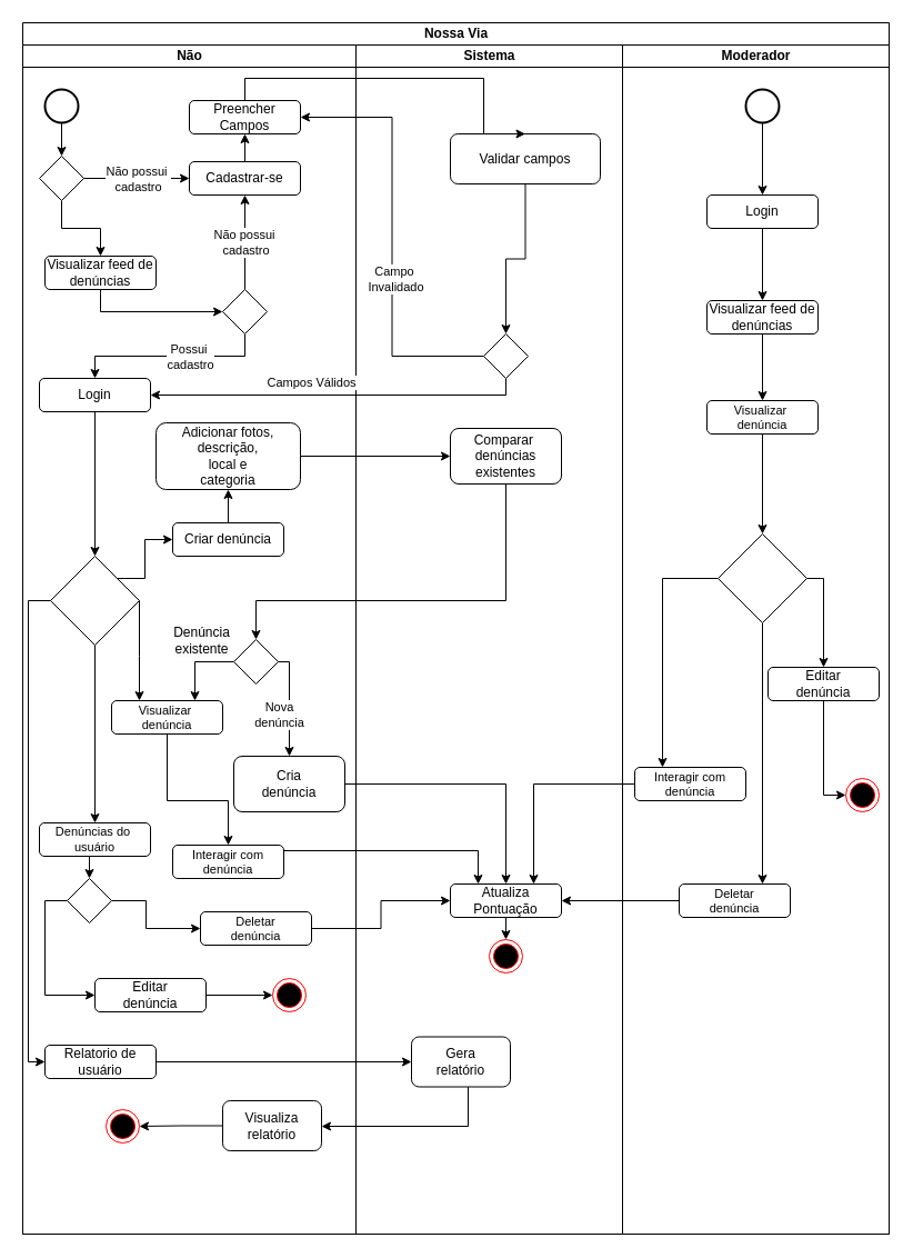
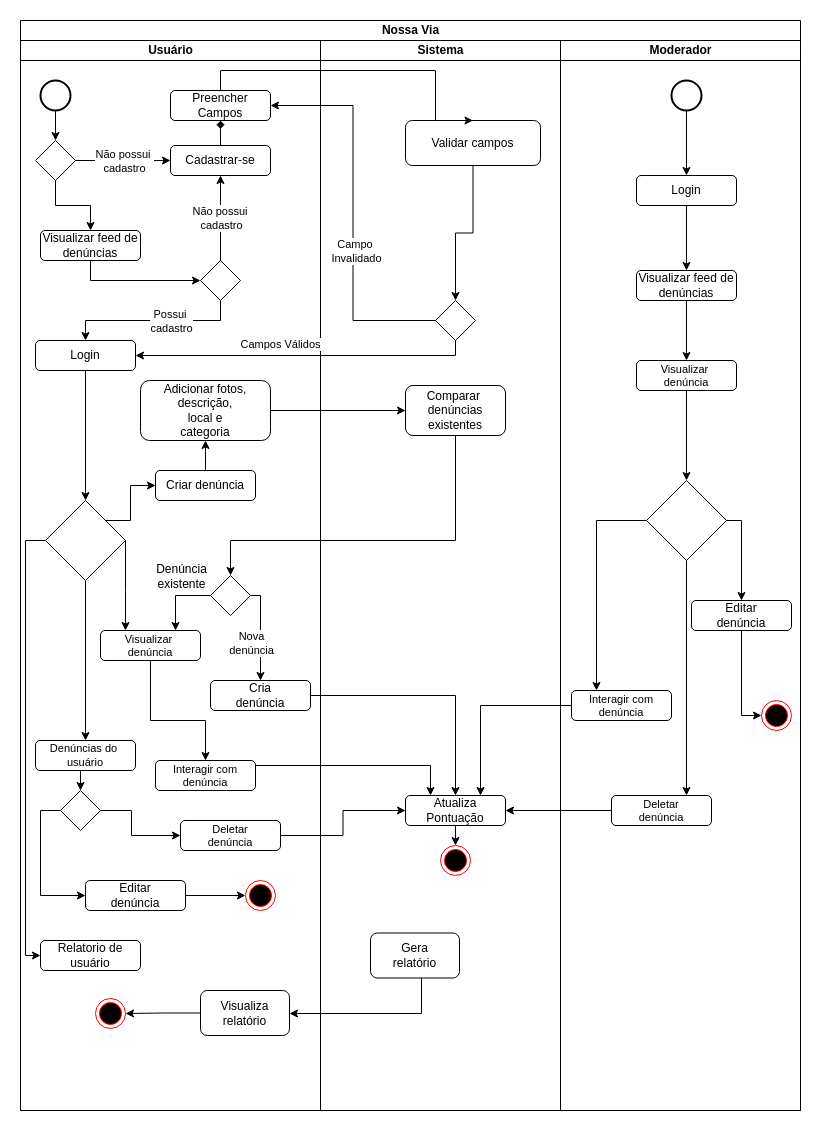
- <mxCell id="3" value="Não" style="swimlane;startSize=20;html=1;" parent="2" vertex="1"><mxGeometry y="20" width="300" height="1070" as="geometry" /></mxCell>
+ <mxCell id="3" value="Usuário" style="swimlane;startSize=20;html=1;" parent="2" vertex="1"><mxGeometry y="20" width="300" height="1070" as="geometry" /></mxCell>
- <mxCell id="18" value="" style="endArrow=classic;html=1;rounded=0;exitX=0.5;exitY=0;exitDx=0;exitDy=0;entryX=0.5;entryY=1;entryDx=0;entryDy=0;" parent="3" source="5" target="6" edge="1"><mxGeometry width="50" height="50" relative="1" as="geometry"><mxPoint x="200" y="120" as="sourcePoint" /><mxPoint x="270" y="120" as="targetPoint" /></mxGeometry></mxCell>
+ <mxCell id="18" value="" style="endArrow=diamond;html=1;rounded=0;exitX=0.5;exitY=0;exitDx=0;exitDy=0;entryX=0.5;entryY=1;entryDx=0;entryDy=0;" parent="3" source="5" target="6" edge="1"><mxGeometry width="50" height="50" relative="1" as="geometry"><mxPoint x="200" y="120" as="sourcePoint" /><mxPoint x="270" y="120" as="targetPoint" /></mxGeometry></mxCell>
- <mxCell id="45" value="&lt;font style=&quot;font-size: 12px;&quot;&gt;Cria&lt;/font&gt;&lt;div style=&quot;&quot;&gt;&lt;span style=&quot;text-wrap: nowrap; background-color: rgb(255, 255, 255);&quot;&gt;&lt;font style=&quot;font-size: 12px;&quot;&gt;denúncia&lt;/font&gt;&lt;/span&gt;&lt;br&gt;&lt;/div&gt;" style="rounded=1;whiteSpace=wrap;html=1;" vertex="1" parent="3"><mxGeometry x="190" y="640" width="100" height="50" as="geometry" /></mxCell>
+ <mxCell id="45" value="&lt;font style=&quot;font-size: 12px;&quot;&gt;Cria&lt;/font&gt;&lt;div style=&quot;&quot;&gt;&lt;span style=&quot;text-wrap: nowrap; background-color: rgb(255, 255, 255);&quot;&gt;&lt;font style=&quot;font-size: 12px;&quot;&gt;denúncia&lt;/font&gt;&lt;/span&gt;&lt;br&gt;&lt;/div&gt;" style="rounded=1;whiteSpace=wrap;html=1;" vertex="1" parent="3"><mxGeometry x="190" y="640" width="100" height="30" as="geometry" /></mxCell>
- <mxCell id="88" value="" style="edgeStyle=orthogonalEdgeStyle;rounded=0;orthogonalLoop=1;jettySize=auto;html=1;" edge="1" parent="2" source="37" target="60"><mxGeometry relative="1" as="geometry" /></mxCell>
